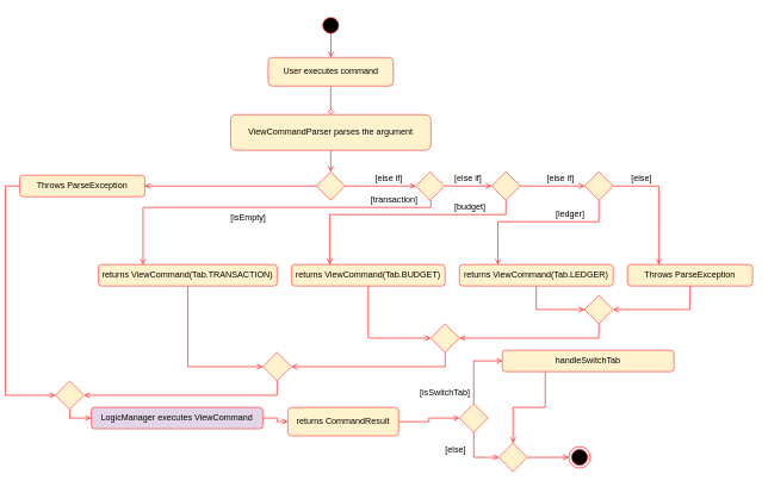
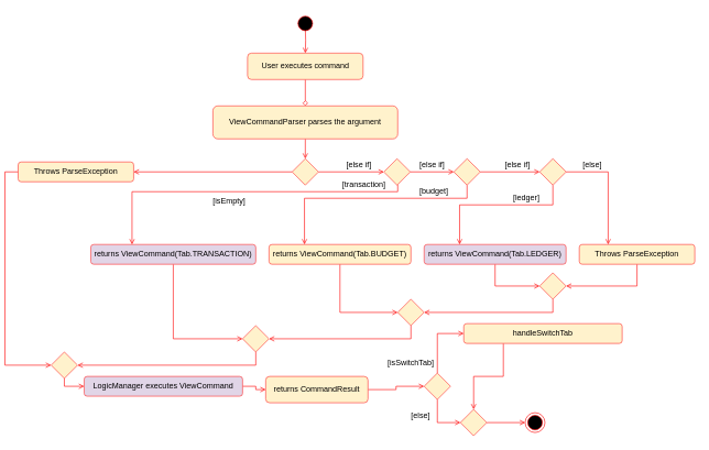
- <mxCell id="15" value="returns ViewCommand(Tab.TRANSACTION)" style="rounded=1;whiteSpace=wrap;html=1;fillColor=#fff2cc;strokeColor=#FF3333;" parent="1" vertex="1"><mxGeometry x="130" y="370" width="250" height="30" as="geometry" /></mxCell>
+ <mxCell id="15" value="returns ViewCommand(Tab.TRANSACTION)" style="rounded=1;whiteSpace=wrap;html=1;fillColor=#e1d5e7;strokeColor=#FF3333;" parent="1" vertex="1"><mxGeometry x="130" y="370" width="250" height="30" as="geometry" /></mxCell>
- <mxCell id="30" value="returns ViewCommand(Tab.LEDGER)" style="rounded=1;whiteSpace=wrap;html=1;fillColor=#fff2cc;strokeColor=#FF3333;" parent="1" vertex="1"><mxGeometry x="635" y="370" width="215" height="30" as="geometry" /></mxCell>
+ <mxCell id="30" value="returns ViewCommand(Tab.LEDGER)" style="rounded=1;whiteSpace=wrap;html=1;fillColor=#e1d5e7;strokeColor=#FF3333;" parent="1" vertex="1"><mxGeometry x="635" y="370" width="215" height="30" as="geometry" /></mxCell>
